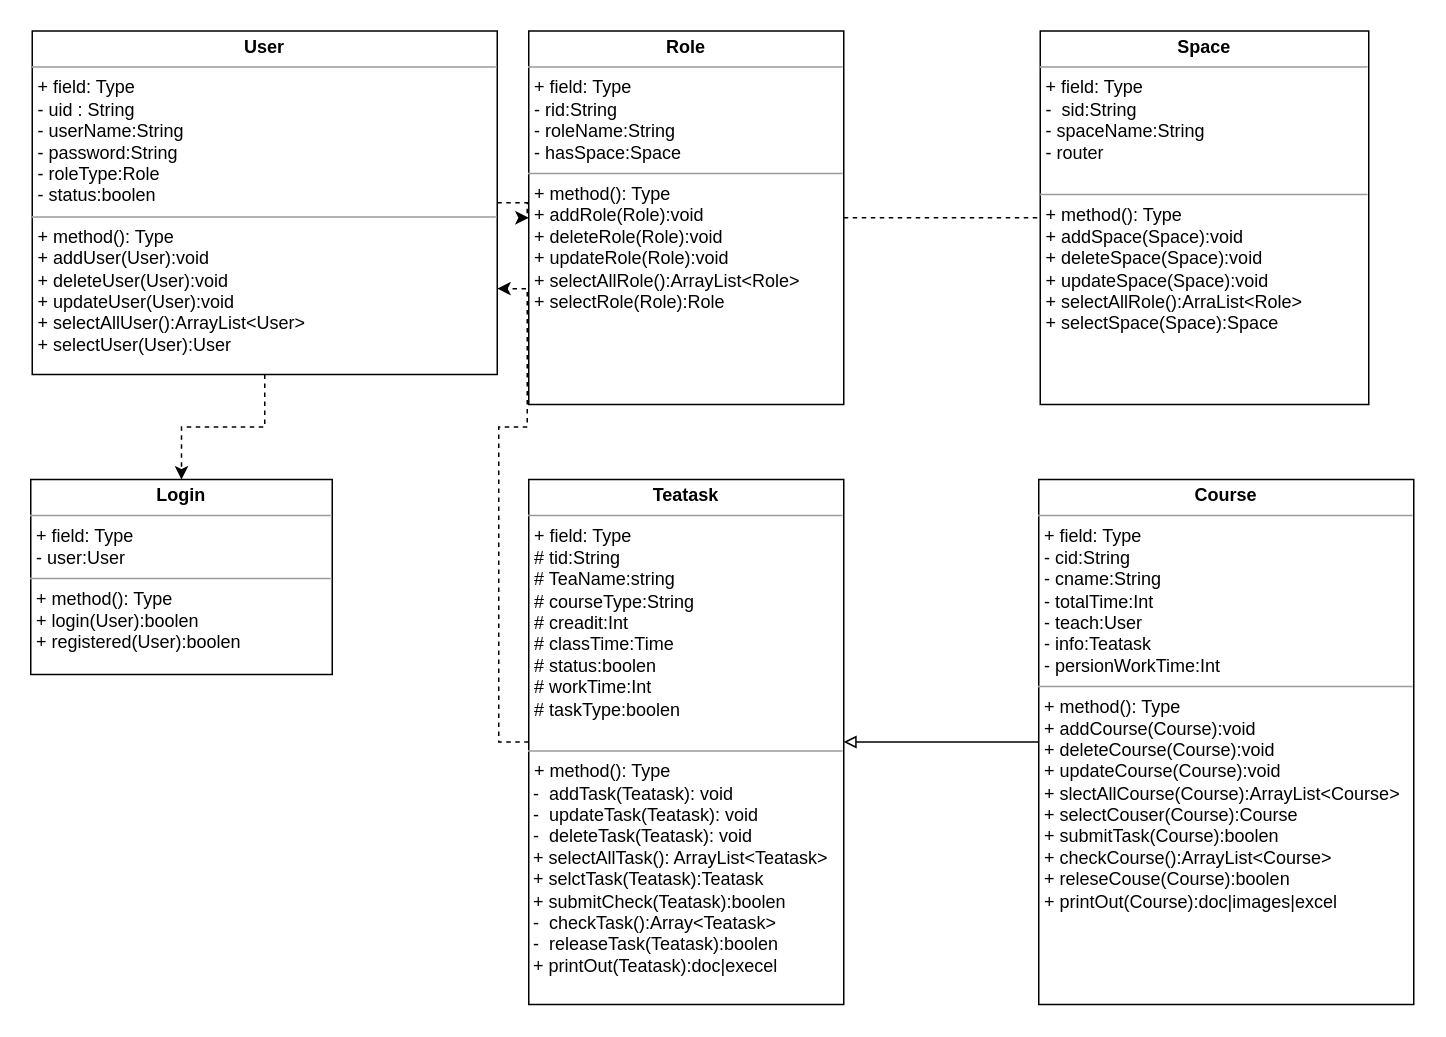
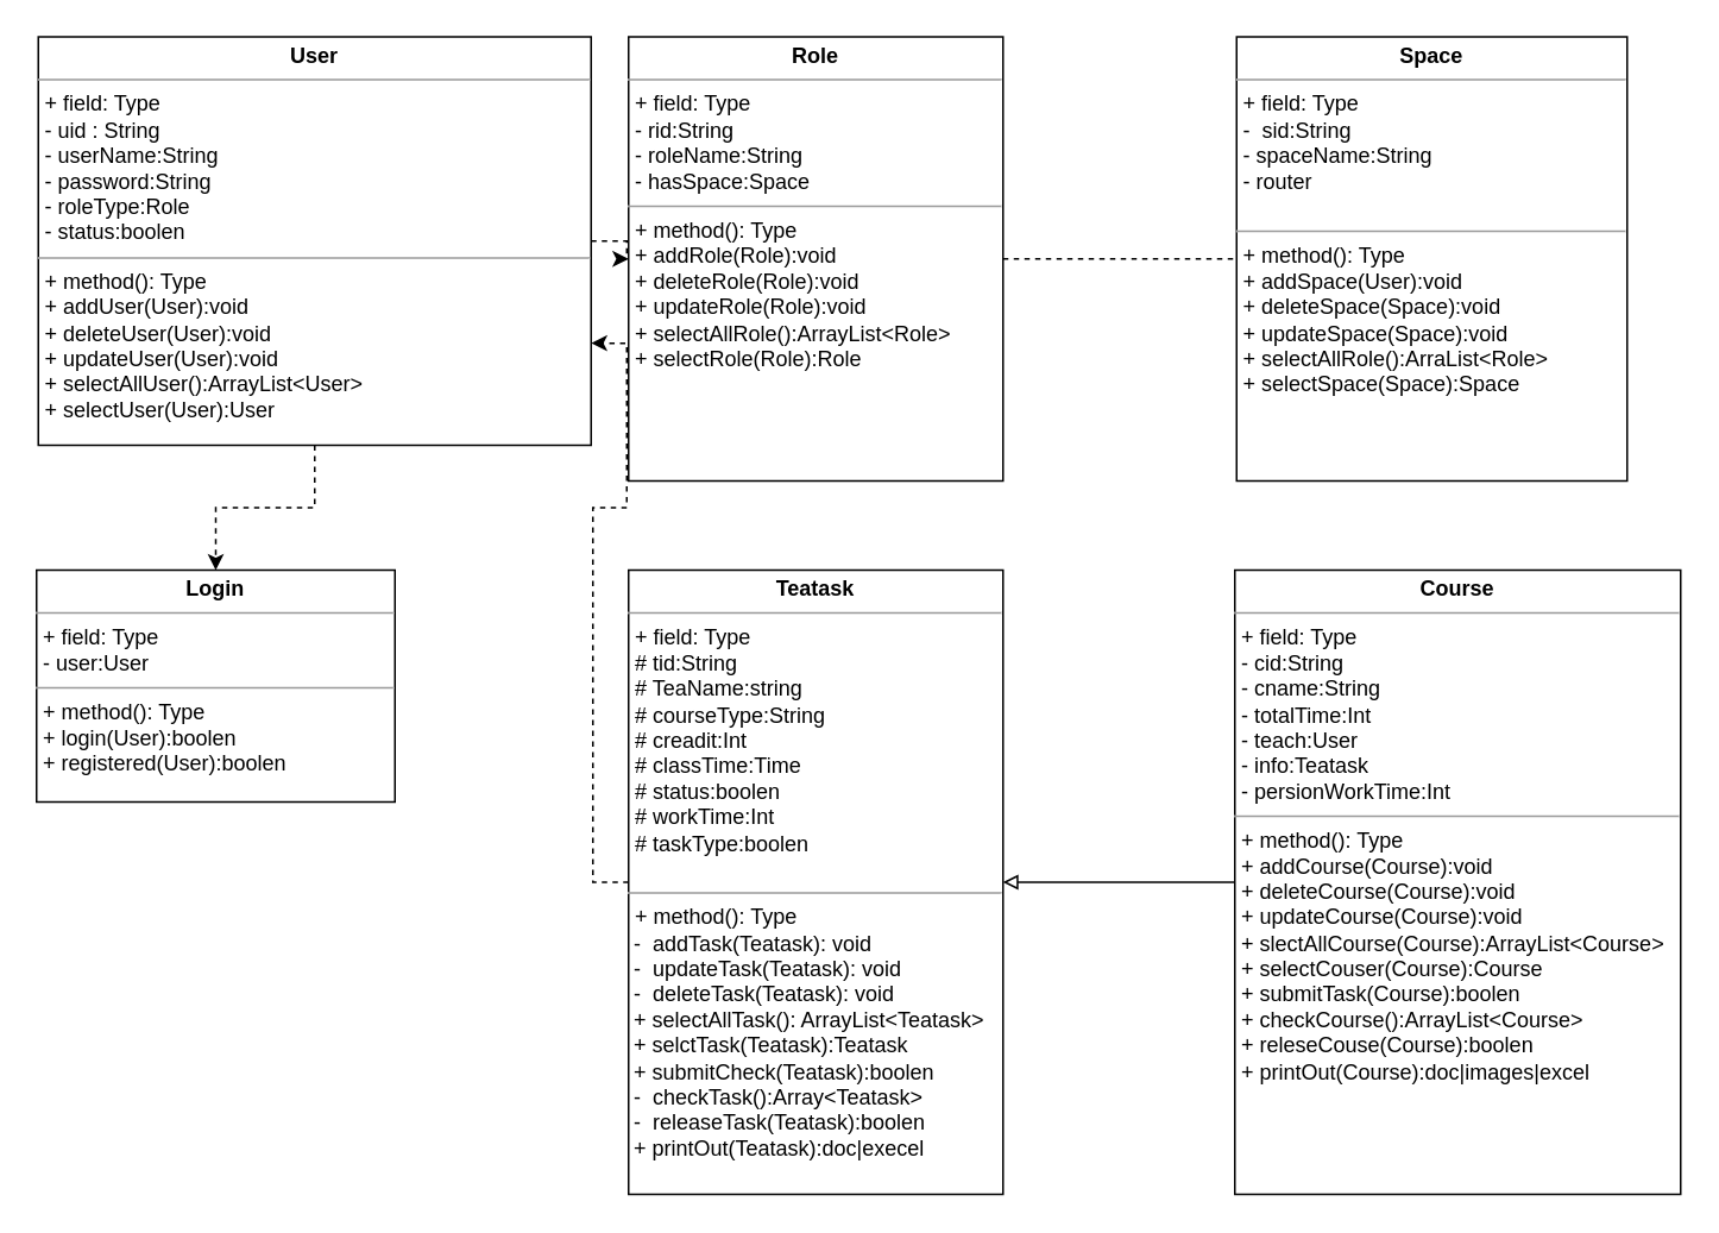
- <mxCell id="7" value="&lt;p style=&quot;margin: 0px ; margin-top: 4px ; text-align: center&quot;&gt;&lt;b&gt;Space&lt;/b&gt;&lt;/p&gt;&lt;hr size=&quot;1&quot;&gt;&lt;p style=&quot;margin: 0px ; margin-left: 4px&quot;&gt;+ field: Type&lt;/p&gt;&lt;p style=&quot;margin: 0px ; margin-left: 4px&quot;&gt;-&amp;nbsp; sid:String&lt;/p&gt;&lt;p style=&quot;margin: 0px ; margin-left: 4px&quot;&gt;- spaceName:String&lt;/p&gt;&lt;p style=&quot;margin: 0px ; margin-left: 4px&quot;&gt;- router&lt;/p&gt;&lt;p style=&quot;margin: 0px ; margin-left: 4px&quot;&gt;&lt;br&gt;&lt;/p&gt;&lt;hr size=&quot;1&quot;&gt;&lt;p style=&quot;margin: 0px ; margin-left: 4px&quot;&gt;+ method(): Type&lt;/p&gt;&lt;p style=&quot;margin: 0px ; margin-left: 4px&quot;&gt;+ addSpace(Space):void&lt;/p&gt;&lt;p style=&quot;margin: 0px ; margin-left: 4px&quot;&gt;+ deleteSpace(Space):void&lt;/p&gt;&lt;p style=&quot;margin: 0px ; margin-left: 4px&quot;&gt;+ updateSpace(Space):void&lt;/p&gt;&lt;p style=&quot;margin: 0px ; margin-left: 4px&quot;&gt;+ selectAllRole():ArraList&amp;lt;Role&amp;gt;&lt;/p&gt;&lt;p style=&quot;margin: 0px ; margin-left: 4px&quot;&gt;+ selectSpace(Space):Space&lt;/p&gt;" style="verticalAlign=top;align=left;overflow=fill;fontSize=12;fontFamily=Helvetica;html=1;" parent="1" vertex="1"><mxGeometry x="693" y="20" width="219" height="249" as="geometry" /></mxCell>
+ <mxCell id="7" value="&lt;p style=&quot;margin: 0px ; margin-top: 4px ; text-align: center&quot;&gt;&lt;b&gt;Space&lt;/b&gt;&lt;/p&gt;&lt;hr size=&quot;1&quot;&gt;&lt;p style=&quot;margin: 0px ; margin-left: 4px&quot;&gt;+ field: Type&lt;/p&gt;&lt;p style=&quot;margin: 0px ; margin-left: 4px&quot;&gt;-&amp;nbsp; sid:String&lt;/p&gt;&lt;p style=&quot;margin: 0px ; margin-left: 4px&quot;&gt;- spaceName:String&lt;/p&gt;&lt;p style=&quot;margin: 0px ; margin-left: 4px&quot;&gt;- router&lt;/p&gt;&lt;p style=&quot;margin: 0px ; margin-left: 4px&quot;&gt;&lt;br&gt;&lt;/p&gt;&lt;hr size=&quot;1&quot;&gt;&lt;p style=&quot;margin: 0px ; margin-left: 4px&quot;&gt;+ method(): Type&lt;/p&gt;&lt;p style=&quot;margin: 0px ; margin-left: 4px&quot;&gt;+ addSpace(User):void&lt;/p&gt;&lt;p style=&quot;margin: 0px ; margin-left: 4px&quot;&gt;+ deleteSpace(Space):void&lt;/p&gt;&lt;p style=&quot;margin: 0px ; margin-left: 4px&quot;&gt;+ updateSpace(Space):void&lt;/p&gt;&lt;p style=&quot;margin: 0px ; margin-left: 4px&quot;&gt;+ selectAllRole():ArraList&amp;lt;Role&amp;gt;&lt;/p&gt;&lt;p style=&quot;margin: 0px ; margin-left: 4px&quot;&gt;+ selectSpace(Space):Space&lt;/p&gt;" style="verticalAlign=top;align=left;overflow=fill;fontSize=12;fontFamily=Helvetica;html=1;" parent="1" vertex="1"><mxGeometry x="693" y="20" width="219" height="249" as="geometry" /></mxCell>
